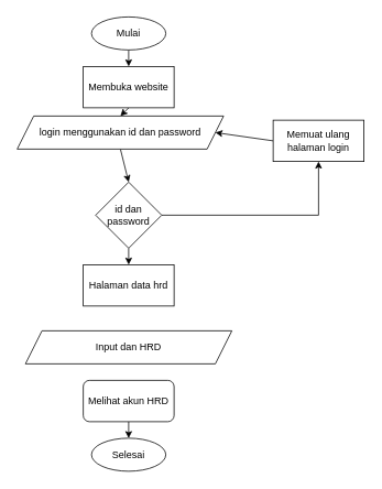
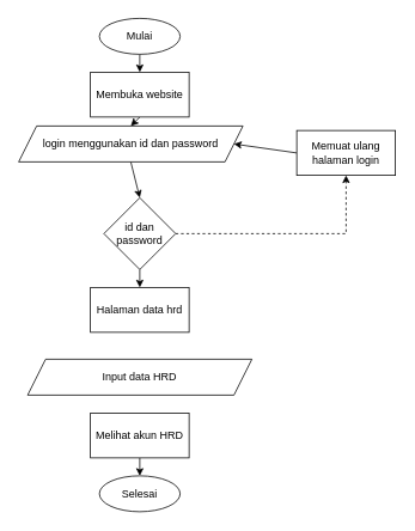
- <mxCell id="11" style="edgeStyle=orthogonalEdgeStyle;rounded=0;orthogonalLoop=1;jettySize=auto;html=1;exitX=1;exitY=0.5;exitDx=0;exitDy=0;entryX=0.5;entryY=1;entryDx=0;entryDy=0;" parent="1" source="12" target="9" edge="1"><mxGeometry relative="1" as="geometry" /></mxCell>
+ <mxCell id="11" style="edgeStyle=orthogonalEdgeStyle;rounded=0;orthogonalLoop=1;jettySize=auto;html=1;exitX=1;exitY=0.5;exitDx=0;exitDy=0;entryX=0.5;entryY=1;entryDx=0;entryDy=0;dashed=1;" parent="1" source="12" target="9" edge="1"><mxGeometry relative="1" as="geometry" /></mxCell>
- <mxCell id="14" value="Input dan HRD" style="shape=parallelogram;perimeter=parallelogramPerimeter;whiteSpace=wrap;html=1;fixedSize=1;" parent="1" vertex="1"><mxGeometry x="30" y="400" width="250" height="40" as="geometry" /></mxCell>
+ <mxCell id="14" value="Input data HRD" style="shape=parallelogram;perimeter=parallelogramPerimeter;whiteSpace=wrap;html=1;fixedSize=1;" parent="1" vertex="1"><mxGeometry x="30" y="400" width="250" height="40" as="geometry" /></mxCell>
- <mxCell id="16" value="Melihat akun HRD" style="whiteSpace=wrap;html=1;rounded=1;" parent="1" vertex="1"><mxGeometry x="100" y="460" width="110" height="50" as="geometry" /></mxCell>
+ <mxCell id="16" value="Melihat akun HRD" style="rounded=0;whiteSpace=wrap;html=1;" parent="1" vertex="1"><mxGeometry x="100" y="460" width="110" height="50" as="geometry" /></mxCell>
